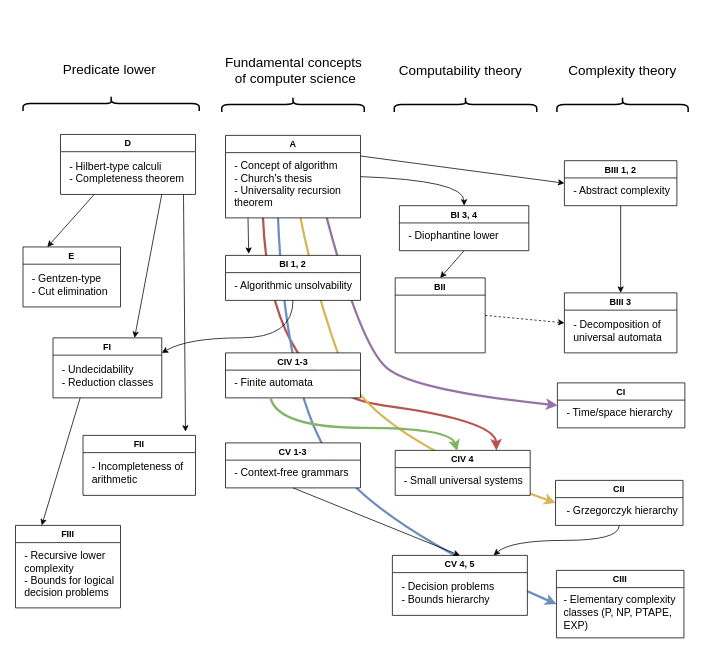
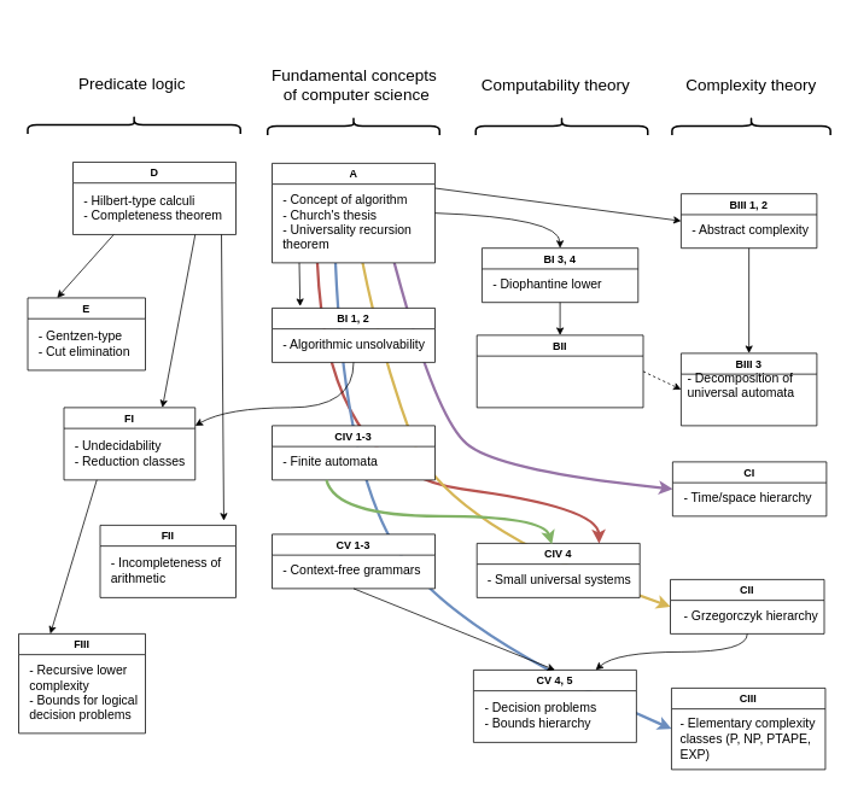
- <mxCell id="43" value="Predicate lower" style="text;html=1;align=center;verticalAlign=middle;resizable=0;points=[];autosize=1;fontSize=18;" vertex="1" parent="1"><mxGeometry x="80" y="77.5" width="130" height="30" as="geometry" /></mxCell>
+ <mxCell id="43" value="Predicate logic" style="text;html=1;align=center;verticalAlign=middle;resizable=0;points=[];autosize=1;fontSize=18;" vertex="1" parent="1"><mxGeometry x="80" y="77.5" width="130" height="30" as="geometry" /></mxCell>
- <mxCell id="22" value="BII" style="swimlane;swimlaneLine=1;swimlaneFillColor=#ffffff;" vertex="1" parent="1"><mxGeometry x="526.25" y="370" width="120" height="100" as="geometry" /></mxCell>
+ <mxCell id="22" value="BII" style="swimlane;swimlaneLine=1;swimlaneFillColor=#ffffff;" vertex="1" parent="1"><mxGeometry x="526.25" y="370" width="183.75" height="80" as="geometry" /></mxCell>
- <mxCell id="28" value="- Decomposition of&amp;nbsp;&lt;br&gt;universal automata" style="text;html=1;align=left;verticalAlign=middle;resizable=0;points=[];autosize=1;fontSize=14;" vertex="1" parent="27"><mxGeometry x="10" y="30" width="140" height="40" as="geometry" /></mxCell>
+ <mxCell id="28" value="- Decomposition of&amp;nbsp;&lt;br&gt;universal automata" style="text;html=1;align=left;verticalAlign=middle;resizable=0;points=[];autosize=1;fontSize=14;" vertex="1" parent="27"><mxGeometry x="5" y="15" width="140" height="40" as="geometry" /></mxCell>
